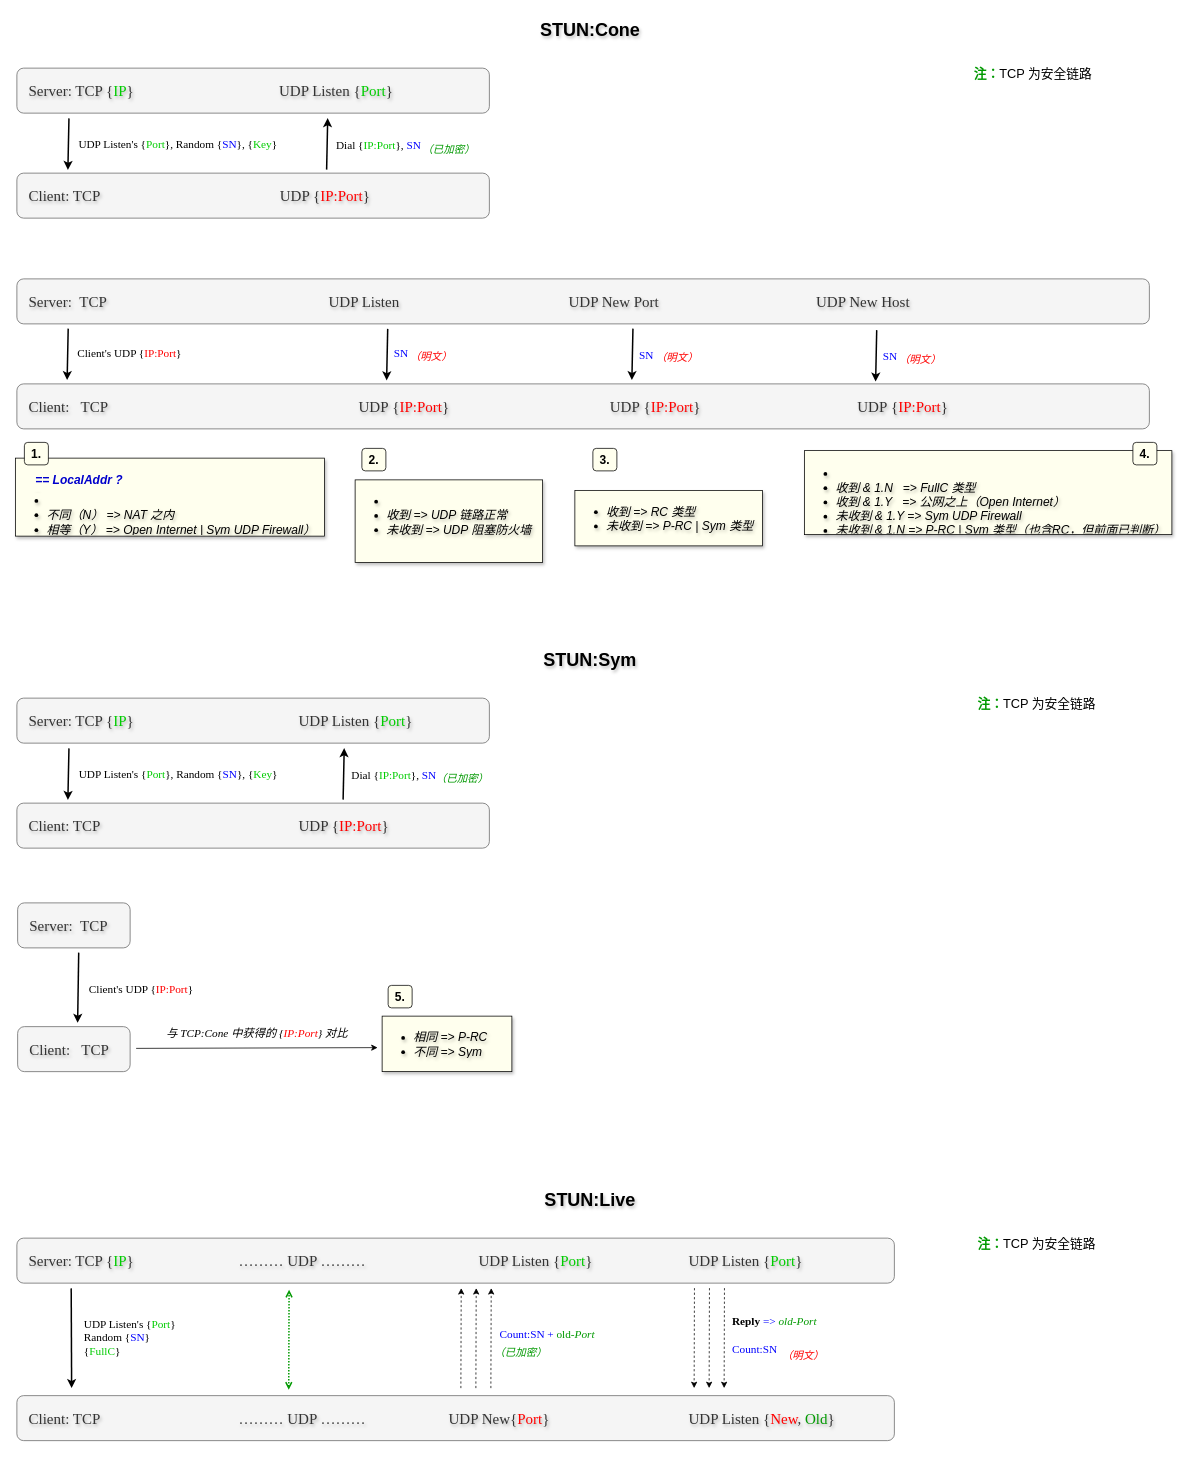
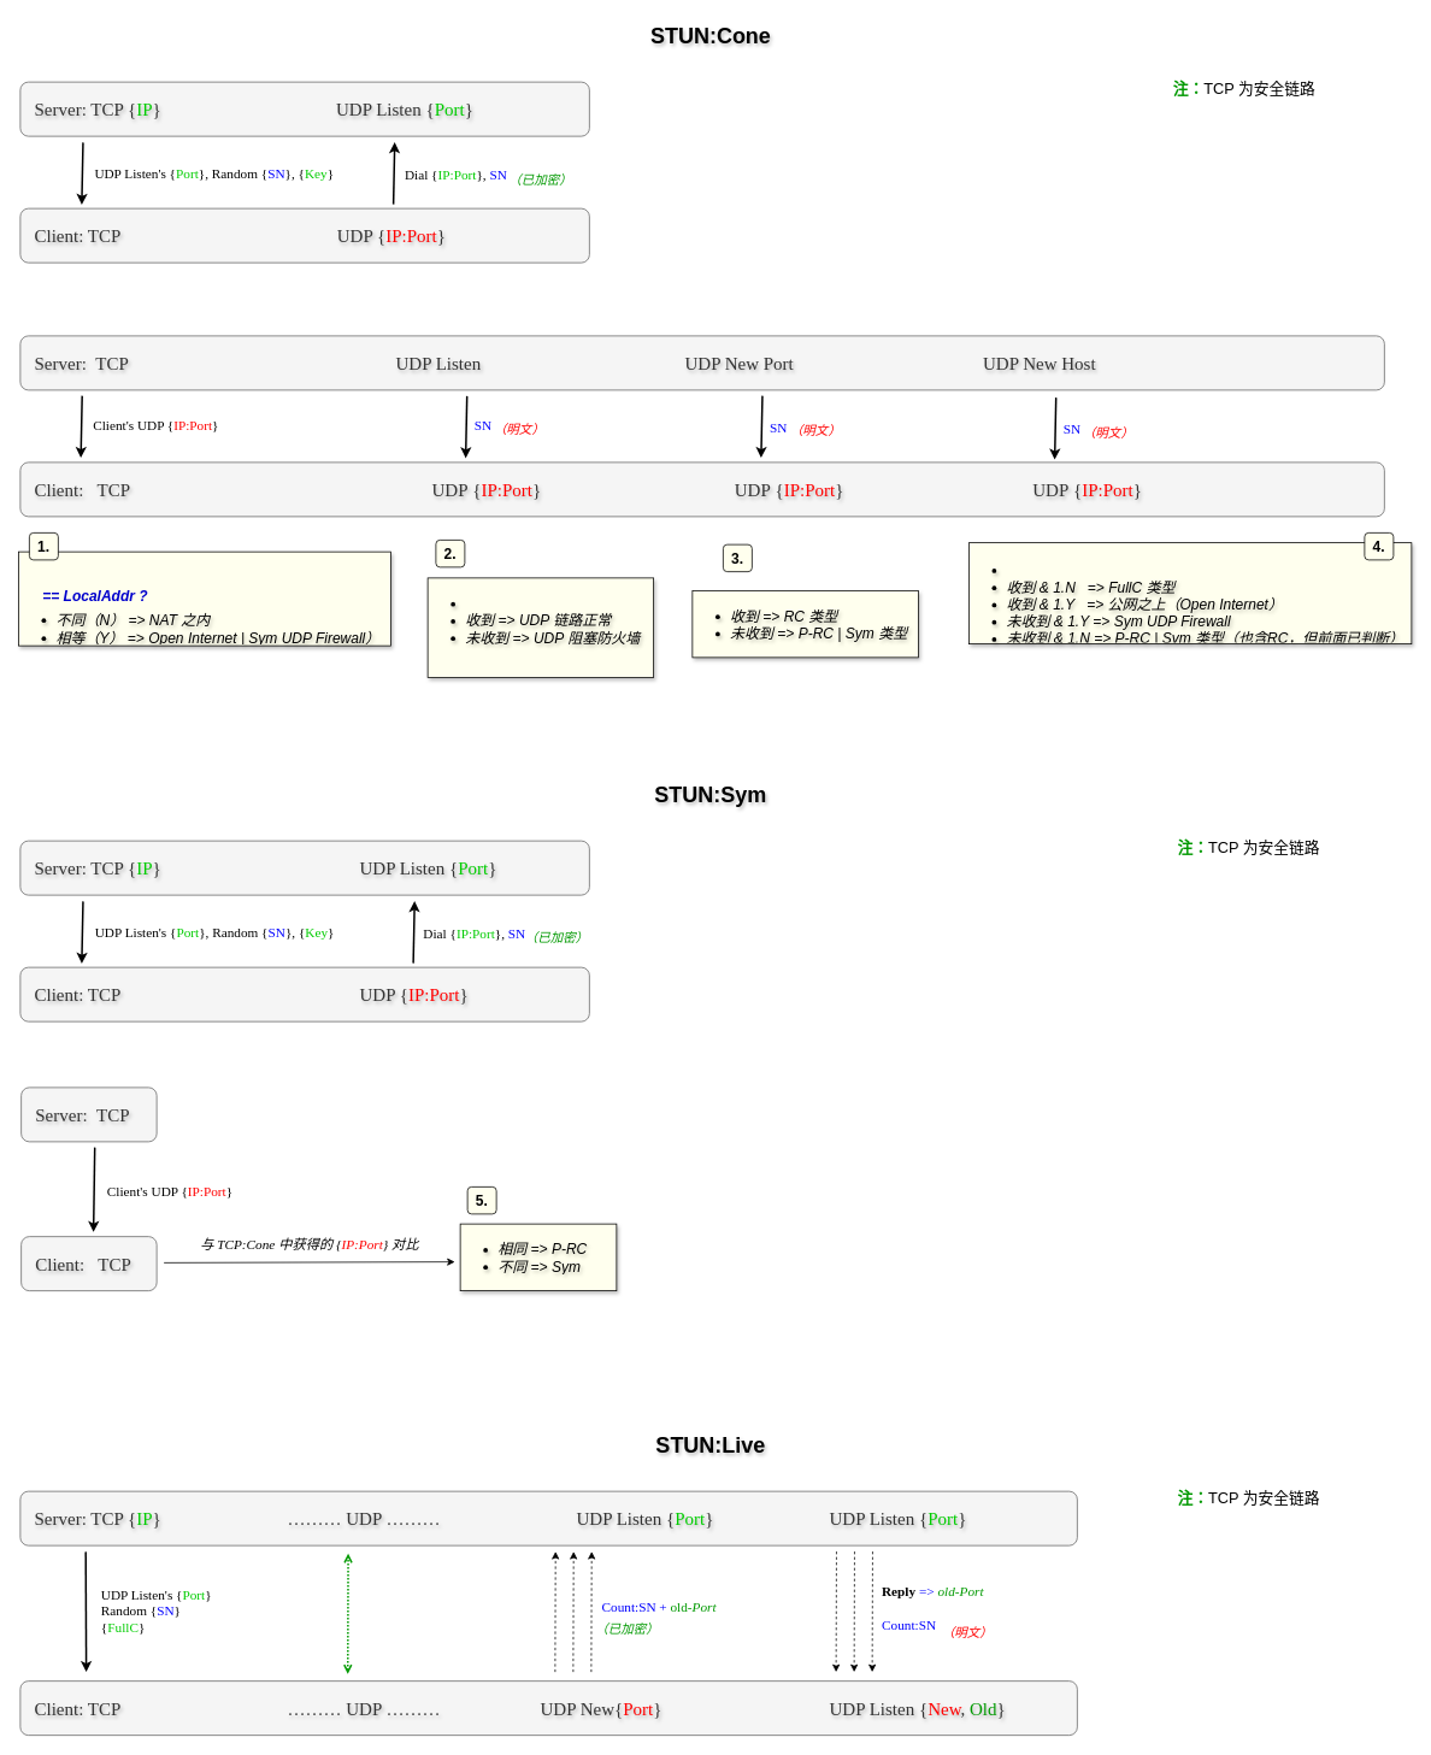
- <mxCell id="38" value="3." style="text;html=1;align=center;verticalAlign=middle;whiteSpace=wrap;rounded=1;fontSize=16;fontStyle=1;strokeColor=default;fillColor=#FFFFEE;shadow=0;" parent="1" vertex="1"><mxGeometry x="790" y="597" width="32" height="30" as="geometry" /></mxCell>
+ <mxCell id="38" value="3." style="text;html=1;align=center;verticalAlign=middle;whiteSpace=wrap;rounded=1;fontSize=16;fontStyle=1;strokeColor=default;fillColor=#FFFFEE;shadow=0;" parent="1" vertex="1"><mxGeometry x="800" y="602" width="32" height="30" as="geometry" /></mxCell>
- <mxCell id="41" value="== LocalAddr ?" style="text;html=1;align=left;verticalAlign=middle;whiteSpace=wrap;rounded=0;fontSize=16;fillColor=#FFFFEE;fontStyle=3;spacing=0;spacingLeft=5;fontColor=#0000CC;" parent="1" vertex="1"><mxGeometry x="42" y="622" width="133" height="33" as="geometry" /></mxCell>
+ <mxCell id="41" value="== LocalAddr ?" style="text;html=1;align=left;verticalAlign=middle;whiteSpace=wrap;rounded=0;fontSize=16;fillColor=#FFFFEE;fontStyle=3;spacing=0;spacingLeft=5;fontColor=#0000CC;" parent="1" vertex="1"><mxGeometry x="42" y="642" width="133" height="33" as="geometry" /></mxCell>
